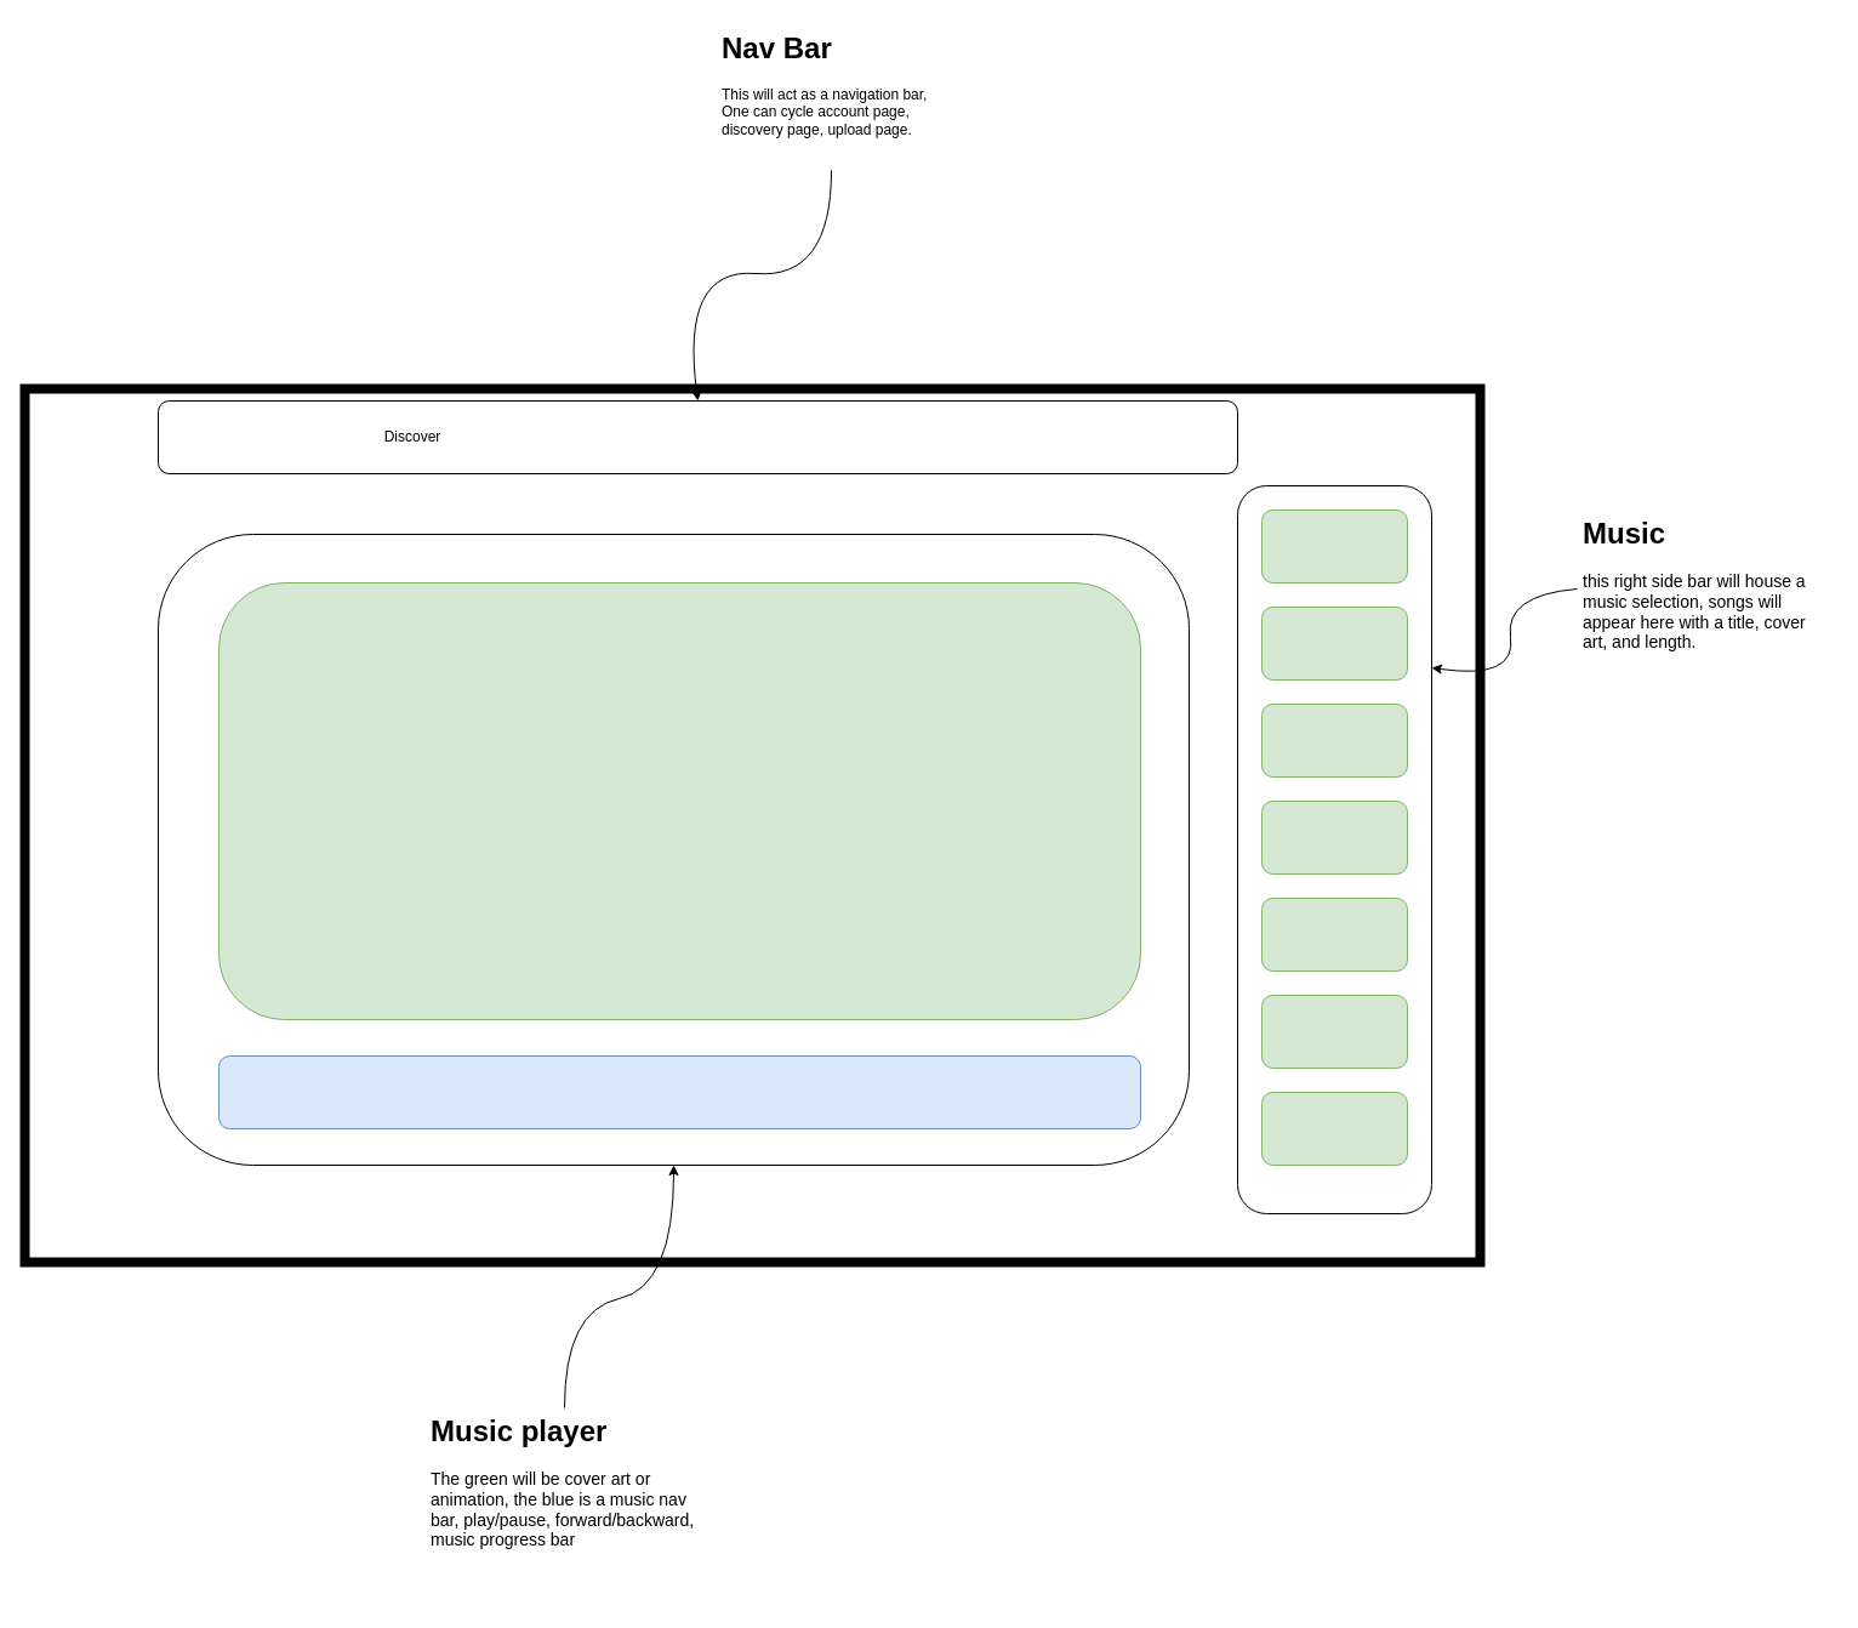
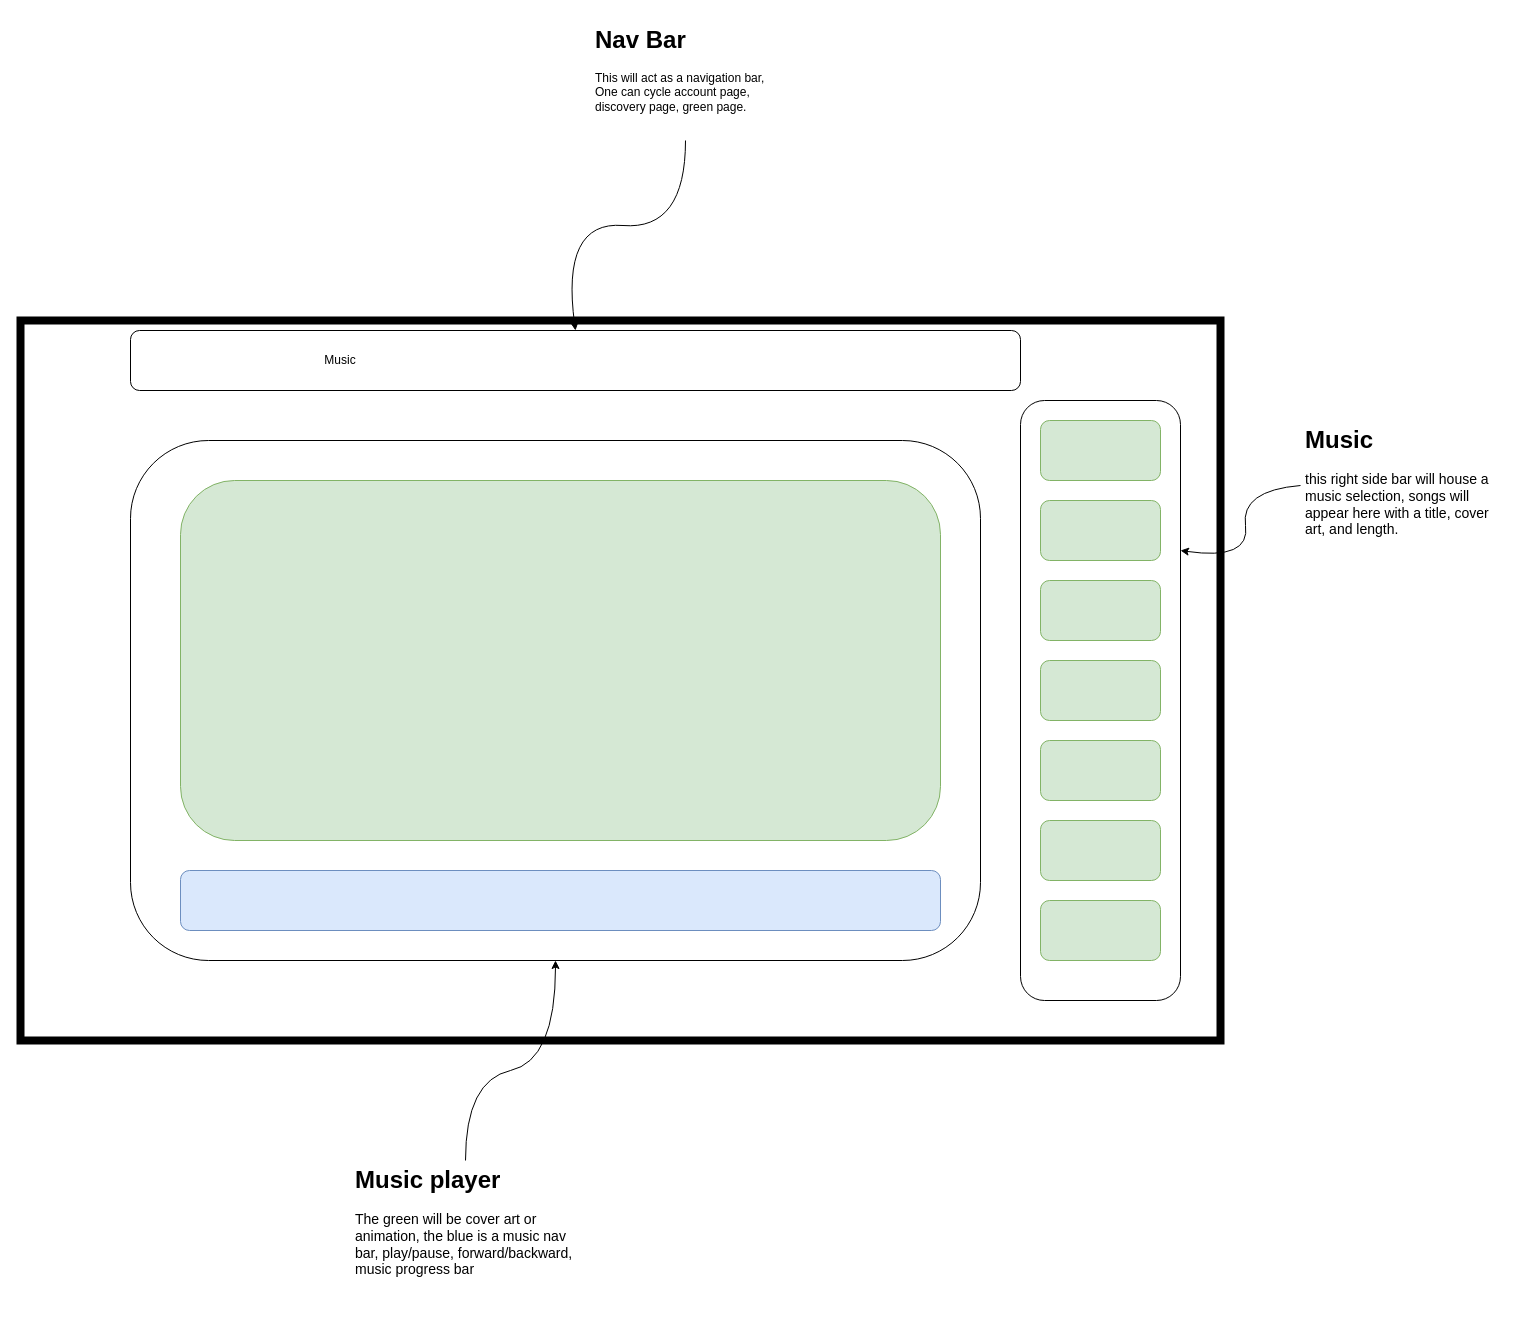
- <mxCell id="14" value="&lt;h1&gt;Nav Bar&lt;/h1&gt;&lt;div&gt;This will act as a navigation bar, One can cycle account page, discovery page, upload page.&lt;/div&gt;" style="text;html=1;strokeColor=none;fillColor=none;spacing=5;spacingTop=-20;whiteSpace=wrap;overflow=hidden;rounded=0;" parent="1" vertex="1"><mxGeometry x="590" y="20" width="190" height="120" as="geometry" /></mxCell>
+ <mxCell id="14" value="&lt;h1&gt;Nav Bar&lt;/h1&gt;&lt;div&gt;This will act as a navigation bar, One can cycle account page, discovery page, green page.&lt;/div&gt;" style="text;html=1;strokeColor=none;fillColor=none;spacing=5;spacingTop=-20;whiteSpace=wrap;overflow=hidden;rounded=0;" parent="1" vertex="1"><mxGeometry x="590" y="20" width="190" height="120" as="geometry" /></mxCell>
- <mxCell id="18" value="Discover" style="text;html=1;strokeColor=none;fillColor=none;align=center;verticalAlign=middle;whiteSpace=wrap;rounded=0;" parent="16" vertex="1"><mxGeometry x="180" y="15" width="60" height="30" as="geometry" /></mxCell>
+ <mxCell id="18" value="Music" style="text;html=1;strokeColor=none;fillColor=none;align=center;verticalAlign=middle;whiteSpace=wrap;rounded=0;" parent="16" vertex="1"><mxGeometry x="180" y="15" width="60" height="30" as="geometry" /></mxCell>
